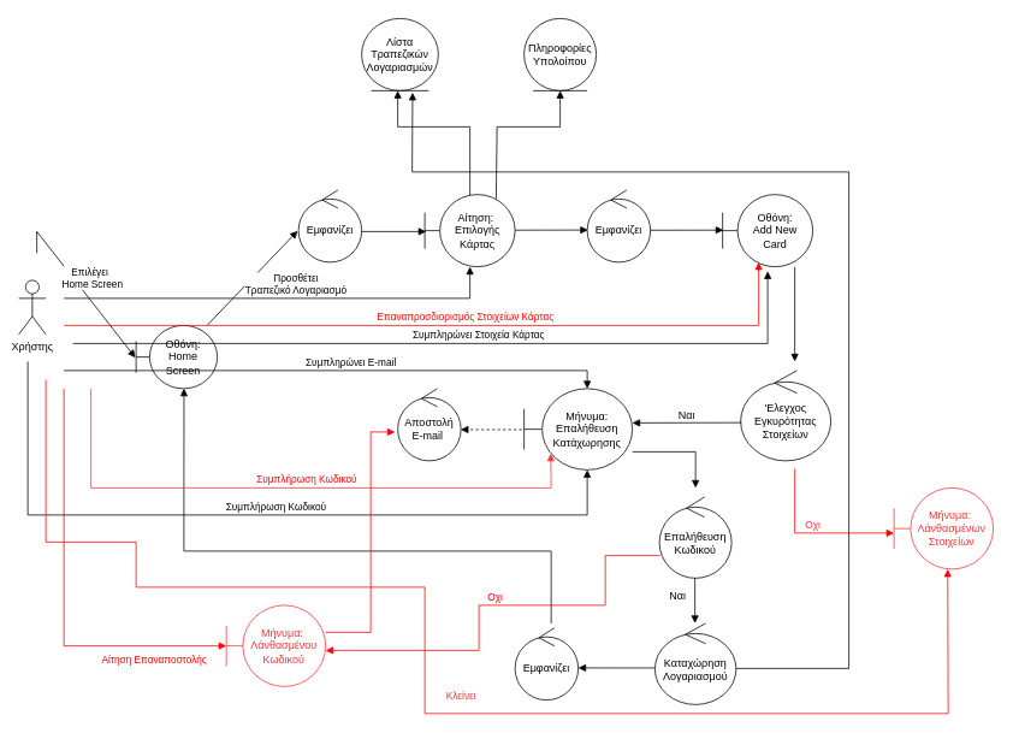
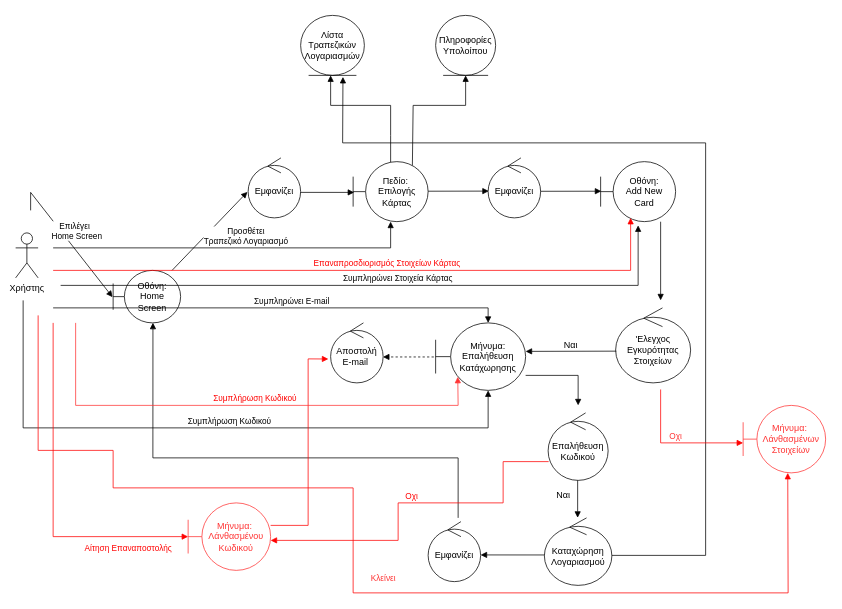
- <mxCell id="10" value="Αίτηση:&amp;nbsp; Επιλογής Κάρτας" style="shape=umlBoundary;whiteSpace=wrap;html=1;" vertex="1" parent="1"><mxGeometry x="470" y="215" width="100" height="80" as="geometry" /></mxCell>
+ <mxCell id="10" value="Πεδίο:&amp;nbsp; Επιλογής Κάρτας" style="shape=umlBoundary;whiteSpace=wrap;html=1;" vertex="1" parent="1"><mxGeometry x="470" y="215" width="100" height="80" as="geometry" /></mxCell>
